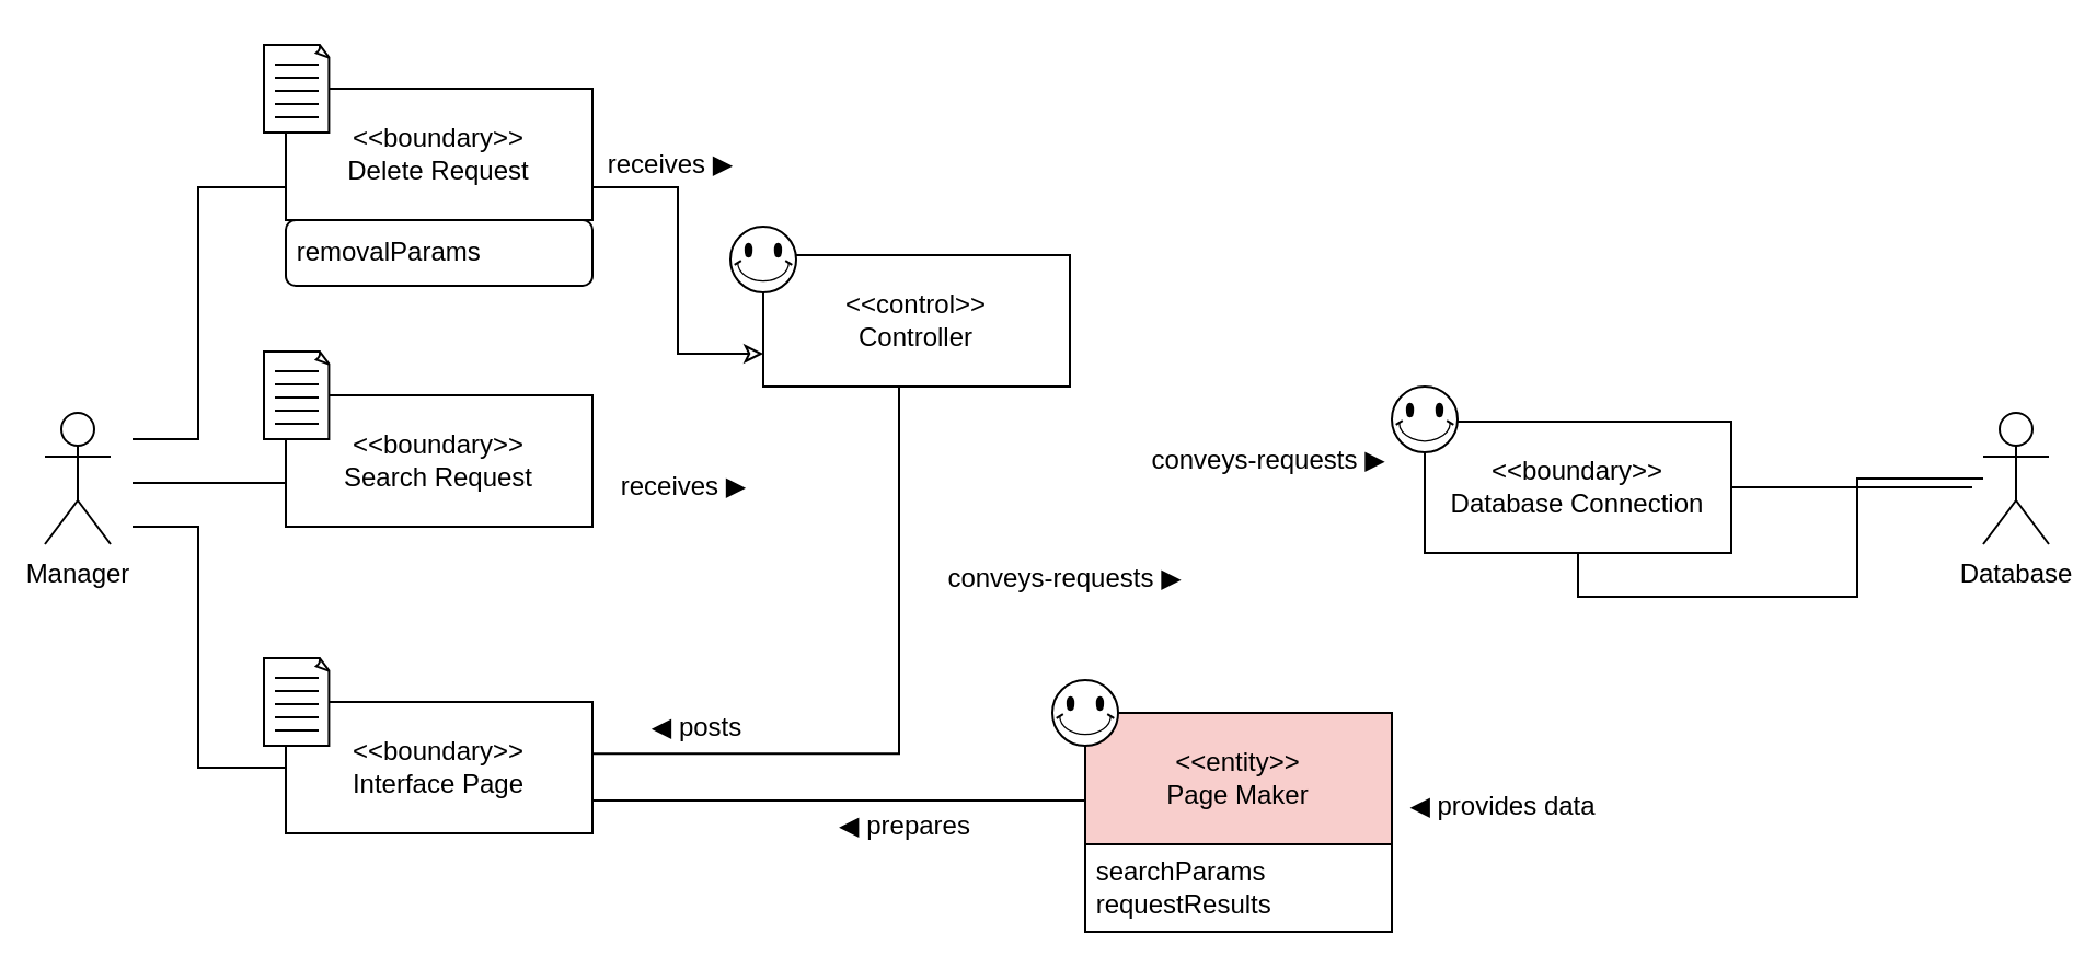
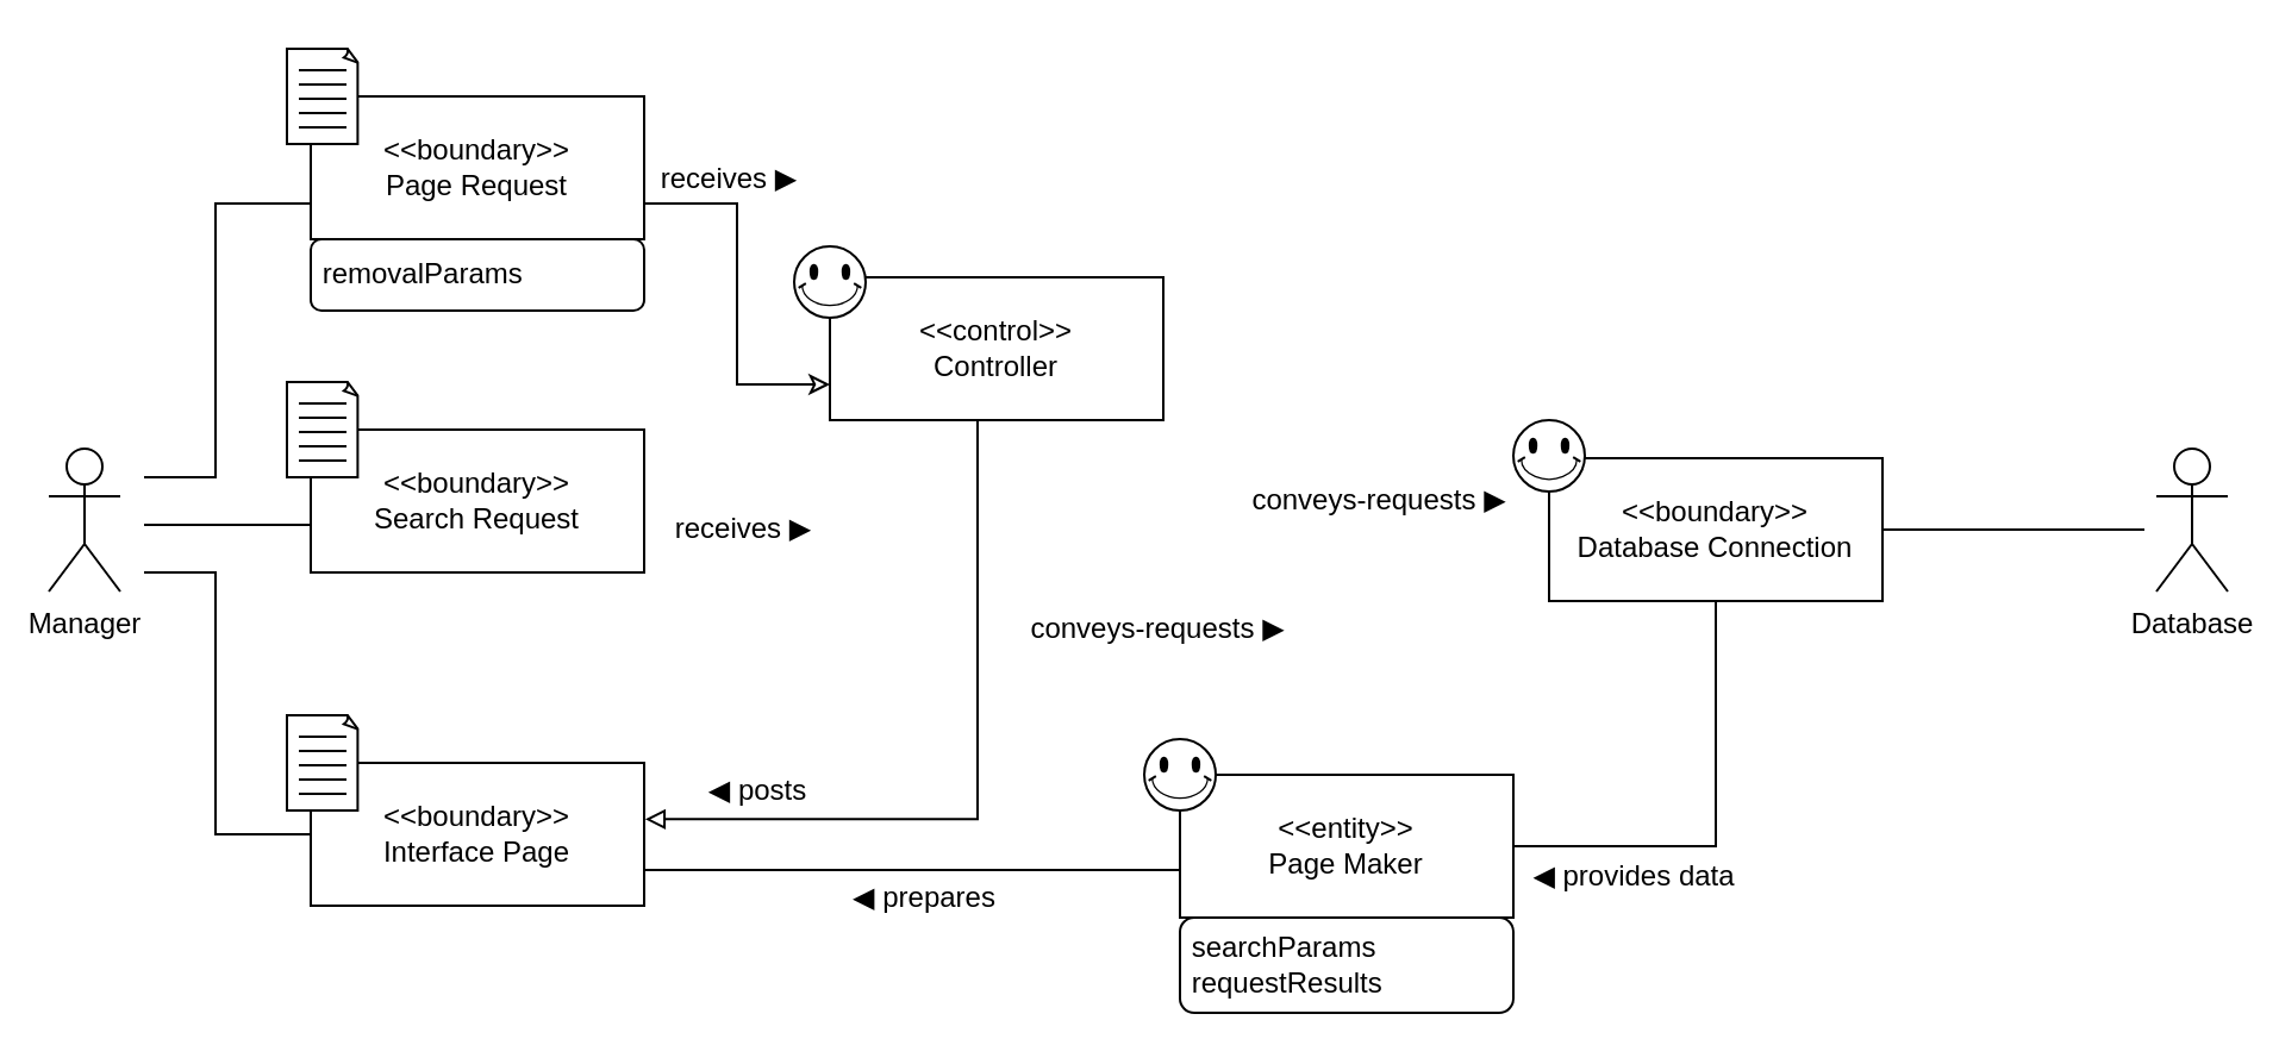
- <mxCell id="49" value="&amp;lt;&amp;lt;boundary&amp;gt;&amp;gt;&lt;br&gt;Delete Request" style="rounded=0;whiteSpace=wrap;html=1;" vertex="1" parent="48"><mxGeometry width="140" height="60" as="geometry" /></mxCell>
+ <mxCell id="49" value="&amp;lt;&amp;lt;boundary&amp;gt;&amp;gt;&lt;br&gt;Page Request" style="rounded=0;whiteSpace=wrap;html=1;" vertex="1" parent="48"><mxGeometry width="140" height="60" as="geometry" /></mxCell>
- <mxCell id="45" style="edgeStyle=orthogonalEdgeStyle;rounded=0;orthogonalLoop=1;jettySize=auto;html=1;exitX=0.5;exitY=1;exitDx=0;exitDy=0;endArrow=none;endFill=0;" edge="1" parent="1" source="42" target="2"><mxGeometry relative="1" as="geometry" /></mxCell>
+ <mxCell id="45" style="edgeStyle=orthogonalEdgeStyle;rounded=0;orthogonalLoop=1;jettySize=auto;html=1;exitX=0.5;exitY=1;exitDx=0;exitDy=0;entryX=1;entryY=0.5;entryDx=0;entryDy=0;endArrow=none;endFill=0;" edge="1" parent="1" source="42" target="38"><mxGeometry relative="1" as="geometry" /></mxCell>
- <mxCell id="3" style="edgeStyle=orthogonalEdgeStyle;rounded=0;orthogonalLoop=1;jettySize=auto;html=1;exitX=0.359;exitY=0.985;exitDx=0;exitDy=0;entryX=1.003;entryY=0.394;entryDx=0;entryDy=0;entryPerimeter=0;startArrow=none;startFill=0;endArrow=none;endFill=0;exitPerimeter=0;" edge="1" parent="1" source="33" target="24"><mxGeometry relative="1" as="geometry"><Array as="points"><mxPoint x="410" y="175" /><mxPoint x="410" y="344" /></Array></mxGeometry></mxCell>
+ <mxCell id="3" style="edgeStyle=orthogonalEdgeStyle;rounded=0;orthogonalLoop=1;jettySize=auto;html=1;exitX=0.359;exitY=0.985;exitDx=0;exitDy=0;entryX=1.003;entryY=0.394;entryDx=0;entryDy=0;entryPerimeter=0;startArrow=none;startFill=0;endArrow=block;endFill=0;exitPerimeter=0;" edge="1" parent="1" source="33" target="24"><mxGeometry relative="1" as="geometry"><Array as="points"><mxPoint x="410" y="175" /><mxPoint x="410" y="344" /></Array></mxGeometry></mxCell>
- <mxCell id="38" value="&amp;lt;&amp;lt;entity&amp;gt;&amp;gt;&lt;br&gt;Page Maker" style="rounded=0;whiteSpace=wrap;html=1;fillColor=#f8cecc;" vertex="1" parent="37"><mxGeometry x="15" y="15" width="140" height="60" as="geometry" /></mxCell>
+ <mxCell id="38" value="&amp;lt;&amp;lt;entity&amp;gt;&amp;gt;&lt;br&gt;Page Maker" style="rounded=0;whiteSpace=wrap;html=1;" vertex="1" parent="37"><mxGeometry x="15" y="15" width="140" height="60" as="geometry" /></mxCell>
- <mxCell id="9" value="◀ prepares" style="text;html=1;strokeColor=none;fillColor=none;align=center;verticalAlign=middle;whiteSpace=wrap;rounded=0;" vertex="1" parent="1"><mxGeometry x="380" y="367" width="66" height="20" as="geometry" /></mxCell>
+ <mxCell id="9" value="◀ prepares" style="text;html=1;strokeColor=none;fillColor=none;align=center;verticalAlign=middle;whiteSpace=wrap;rounded=0;" vertex="1" parent="1"><mxGeometry x="355" y="367" width="66" height="20" as="geometry" /></mxCell>
- <mxCell id="40" value="&amp;nbsp;searchParams&lt;br&gt;&amp;nbsp;requestResults" style="rounded=0;whiteSpace=wrap;html=1;align=left;" vertex="1" parent="36"><mxGeometry x="15" y="75" width="140" height="40" as="geometry" /></mxCell>
+ <mxCell id="40" value="&amp;nbsp;searchParams&lt;br&gt;&amp;nbsp;requestResults" style="whiteSpace=wrap;html=1;align=left;rounded=1;" vertex="1" parent="36"><mxGeometry x="15" y="75" width="140" height="40" as="geometry" /></mxCell>
